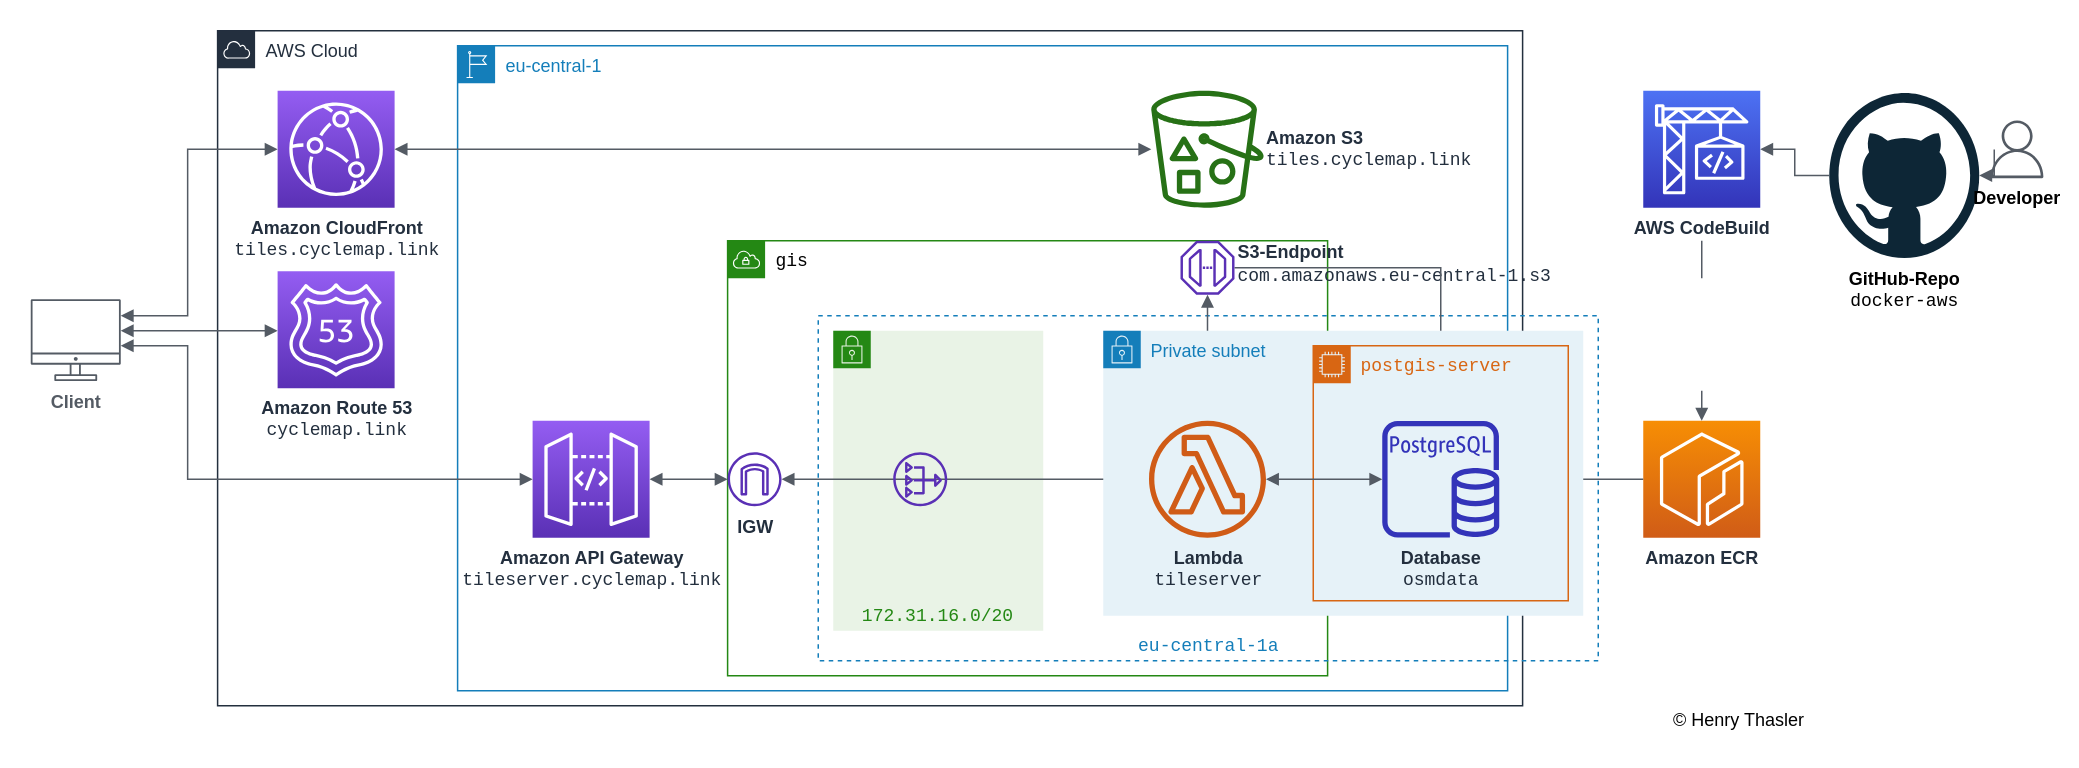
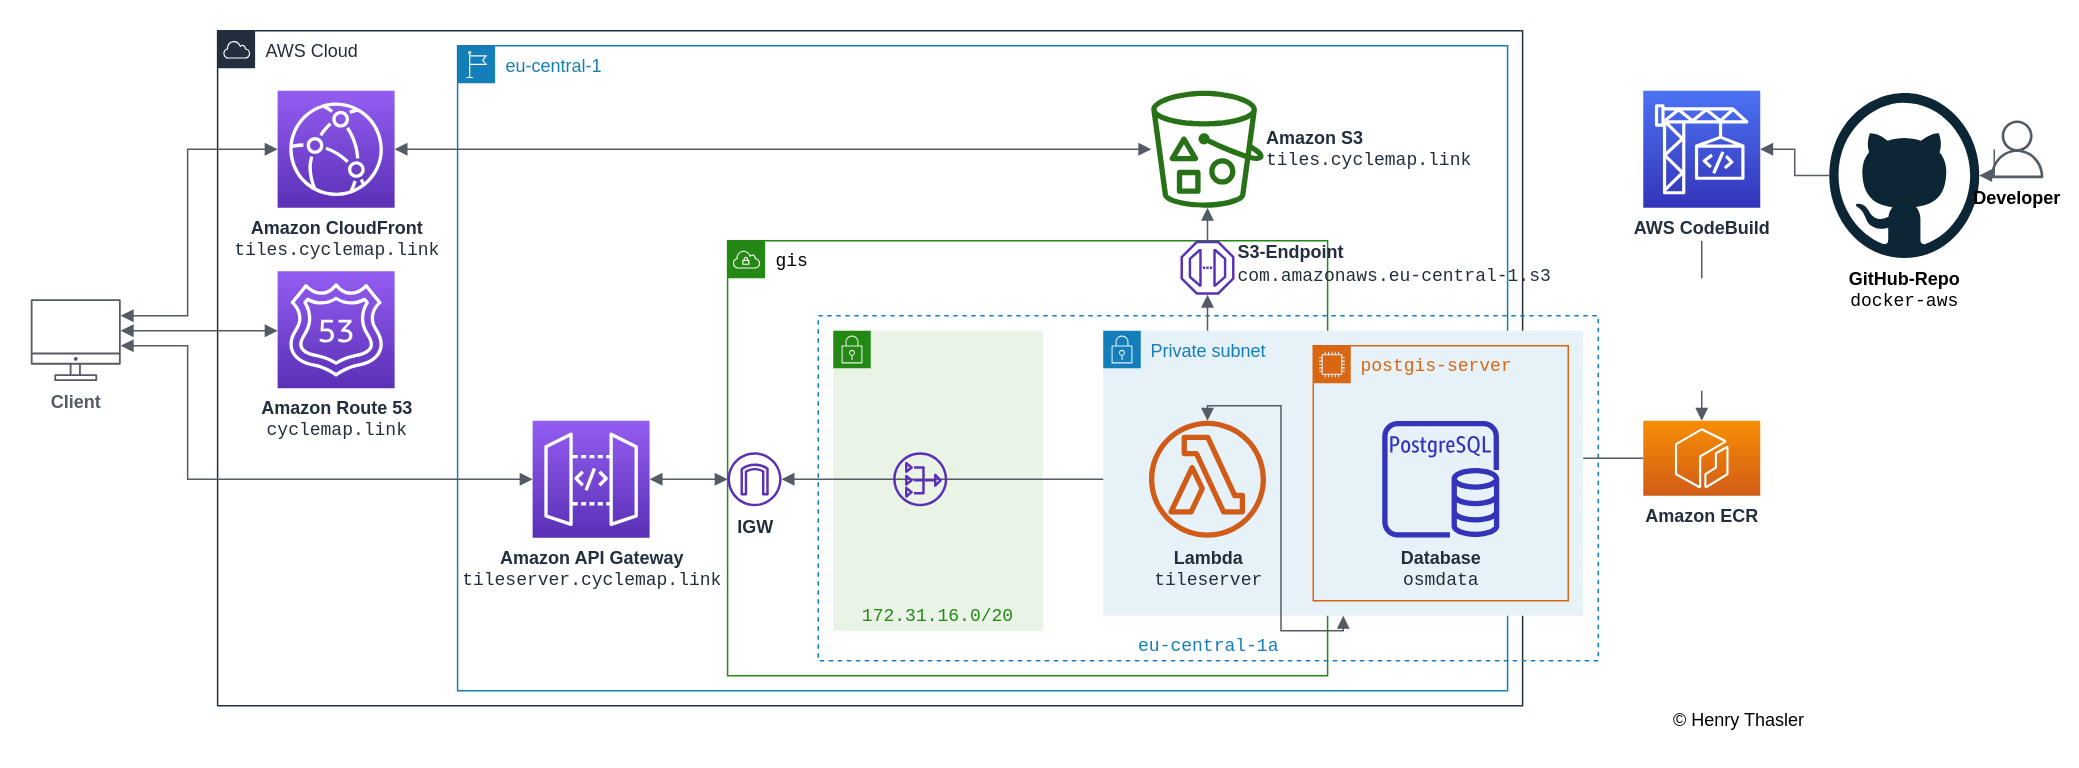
- <mxCell id="17" value="" style="edgeStyle=orthogonalEdgeStyle;html=1;endArrow=block;elbow=vertical;startArrow=none;endFill=1;strokeColor=#545B64;rounded=0;fontFamily=Helvetica;fontColor=#000000;" parent="1" source="16" target="33" edge="1"><mxGeometry width="100" relative="1" as="geometry"><mxPoint x="813" y="252.54" as="sourcePoint" /><mxPoint x="803" y="120" as="targetPoint" /></mxGeometry></mxCell>
+ <mxCell id="17" value="" style="edgeStyle=orthogonalEdgeStyle;html=1;endArrow=block;elbow=vertical;startArrow=none;endFill=1;strokeColor=#545B64;rounded=0;fontFamily=Helvetica;fontColor=#000000;" parent="1" source="16" target="18" edge="1"><mxGeometry width="100" relative="1" as="geometry"><mxPoint x="813" y="252.54" as="sourcePoint" /><mxPoint x="803" y="120" as="targetPoint" /></mxGeometry></mxCell>
- <mxCell id="36" value="" style="edgeStyle=orthogonalEdgeStyle;html=1;endArrow=block;elbow=vertical;startArrow=block;startFill=1;endFill=1;strokeColor=#545B64;rounded=0;fontFamily=Helvetica;fontColor=#000000;" parent="1" source="34" target="35" edge="1"><mxGeometry width="100" relative="1" as="geometry"><mxPoint x="672" y="329" as="sourcePoint" /><mxPoint x="774" y="329" as="targetPoint" /></mxGeometry></mxCell>
+ <mxCell id="36" value="" style="edgeStyle=orthogonalEdgeStyle;html=1;endArrow=block;elbow=vertical;startArrow=block;startFill=1;endFill=1;strokeColor=#545B64;rounded=0;fontFamily=Helvetica;fontColor=#000000;" parent="1" source="34" target="32" edge="1"><mxGeometry width="100" relative="1" as="geometry"><mxPoint x="672" y="329" as="sourcePoint" /><mxPoint x="774" y="329" as="targetPoint" /></mxGeometry></mxCell>
- <mxCell id="24" value="&lt;b&gt;Amazon ECR&lt;/b&gt;" style="outlineConnect=0;fontColor=#232F3E;gradientColor=#F78E04;gradientDirection=north;fillColor=#D05C17;strokeColor=#ffffff;dashed=0;verticalLabelPosition=bottom;verticalAlign=top;align=center;html=1;fontSize=12;fontStyle=0;aspect=fixed;shape=mxgraph.aws4.resourceIcon;resIcon=mxgraph.aws4.ecr;" parent="1" vertex="1"><mxGeometry x="1095" y="280" width="78" height="78" as="geometry" /></mxCell>
+ <mxCell id="24" value="&lt;b&gt;Amazon ECR&lt;/b&gt;" style="outlineConnect=0;fontColor=#232F3E;gradientColor=#F78E04;gradientDirection=north;fillColor=#D05C17;strokeColor=#ffffff;dashed=0;verticalLabelPosition=bottom;verticalAlign=top;align=center;html=1;fontSize=12;fontStyle=0;aspect=fixed;shape=mxgraph.aws4.resourceIcon;resIcon=mxgraph.aws4.ecr;" parent="1" vertex="1"><mxGeometry x="1095" y="280" width="78" height="50" as="geometry" /></mxCell>
